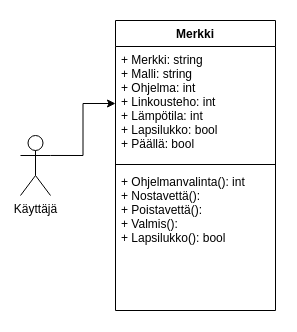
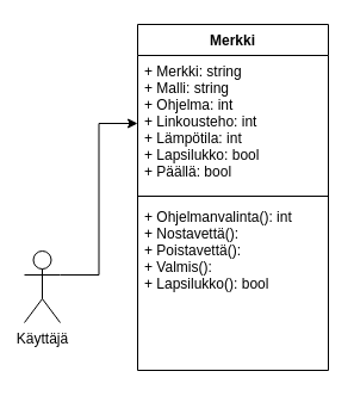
- <mxCell id="7" value="Käyttäjä&lt;br&gt;" style="shape=umlActor;verticalLabelPosition=bottom;labelBackgroundColor=#ffffff;verticalAlign=top;html=1;outlineConnect=0;" vertex="1" parent="1"><mxGeometry x="20" y="135" width="30" height="60" as="geometry" /></mxCell>
+ <mxCell id="7" value="Käyttäjä&lt;br&gt;" style="shape=umlActor;verticalLabelPosition=bottom;labelBackgroundColor=#ffffff;verticalAlign=top;html=1;outlineConnect=0;" vertex="1" parent="1"><mxGeometry x="20" y="210" width="30" height="60" as="geometry" /></mxCell>
